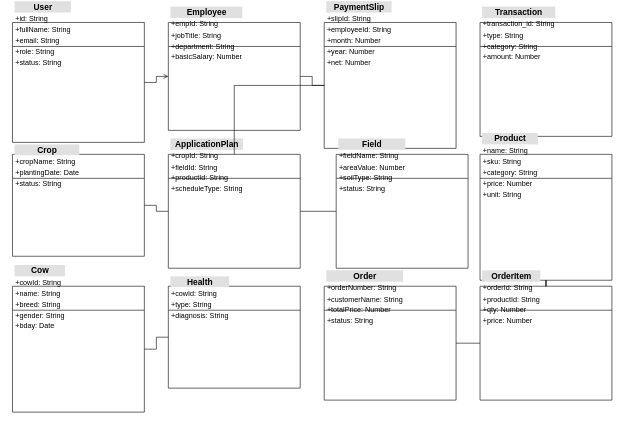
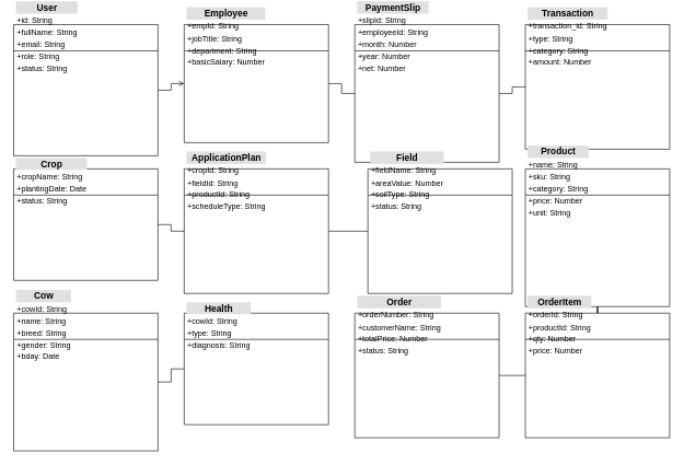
- <mxCell id="16" value="" style="edgeStyle=orthogonalEdgeStyle;rounded=0;html=1;startArrow=none;endArrow=crow;endFill=0;strokeColor=#000000;" edge="1" parent="1" source="4" target="7"><mxGeometry relative="1" as="geometry" /></mxCell>
+ <mxCell id="16" value="" style="edgeStyle=orthogonalEdgeStyle;rounded=0;html=1;startArrow=none;endArrow=crow;endFill=0;strokeColor=#000000;" edge="1" parent="1" source="4" target="5"><mxGeometry relative="1" as="geometry" /></mxCell>
